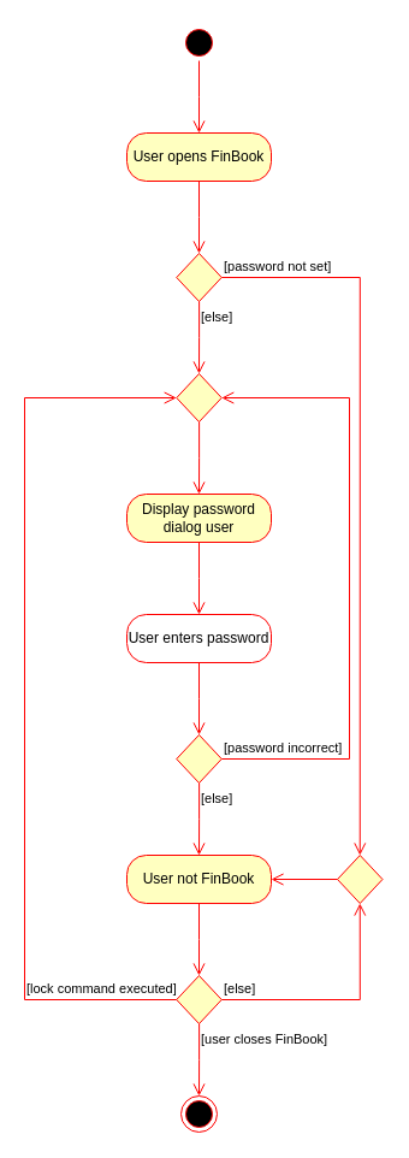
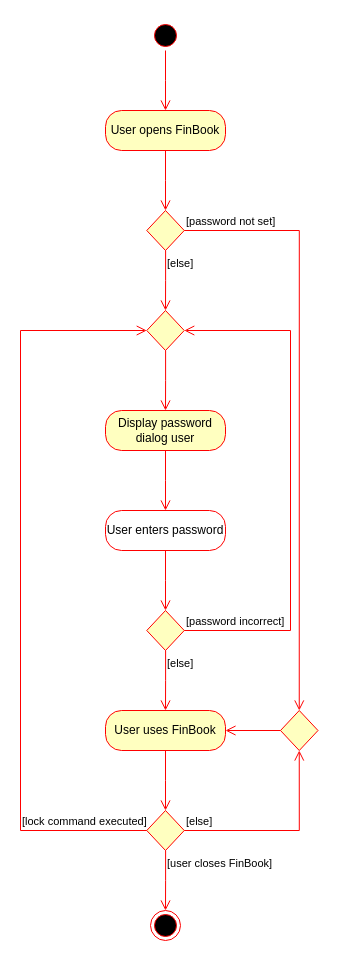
- <mxCell id="16" value="User not FinBook" style="rounded=1;whiteSpace=wrap;html=1;arcSize=40;fontColor=#000000;fillColor=#ffffc0;strokeColor=#ff0000;" vertex="1" parent="1"><mxGeometry x="105" y="710" width="120" height="40" as="geometry" /></mxCell>
+ <mxCell id="16" value="User uses FinBook" style="rounded=1;whiteSpace=wrap;html=1;arcSize=40;fontColor=#000000;fillColor=#ffffc0;strokeColor=#ff0000;" vertex="1" parent="1"><mxGeometry x="105" y="710" width="120" height="40" as="geometry" /></mxCell>
